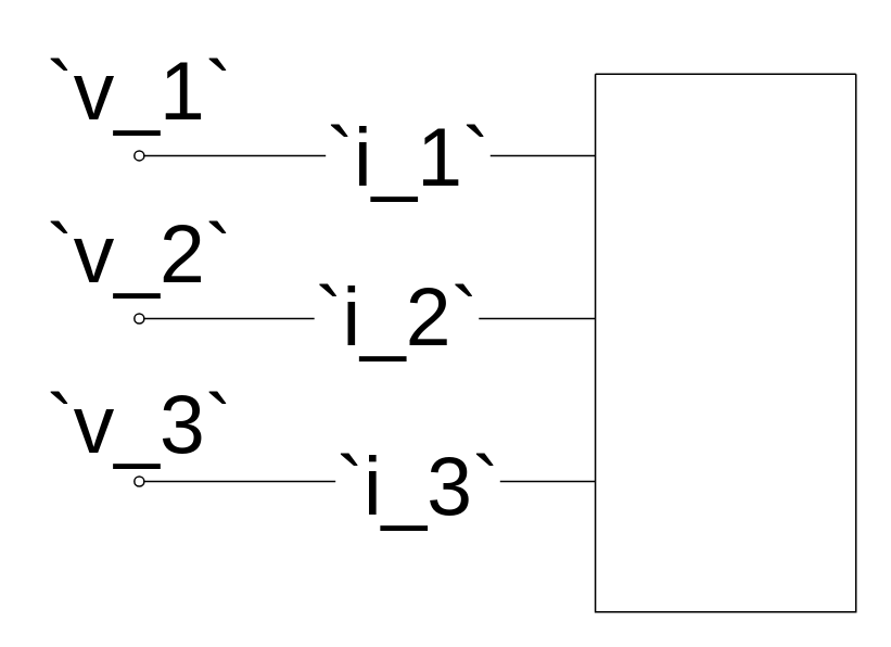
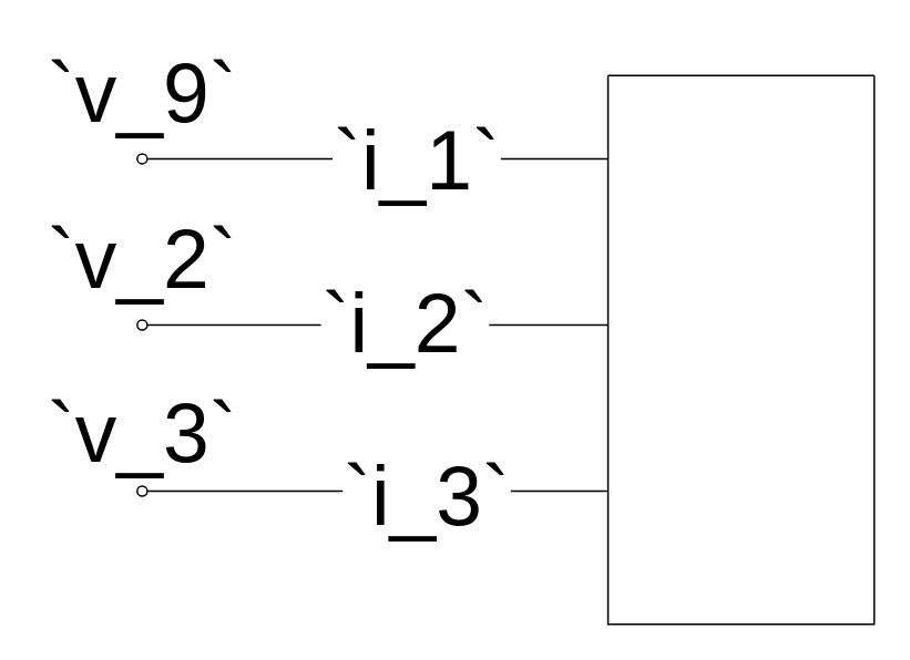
- <mxCell id="11" value="`v_1`" style="text;html=1;align=center;verticalAlign=middle;resizable=0;points=[];autosize=1;strokeColor=none;fillColor=none;fontSize=50;" vertex="1" parent="1"><mxGeometry x="20" y="20" width="130" height="70" as="geometry" /></mxCell>
+ <mxCell id="11" value="`v_9`" style="text;html=1;align=center;verticalAlign=middle;resizable=0;points=[];autosize=1;strokeColor=none;fillColor=none;fontSize=50;" vertex="1" parent="1"><mxGeometry x="20" y="20" width="130" height="70" as="geometry" /></mxCell>
